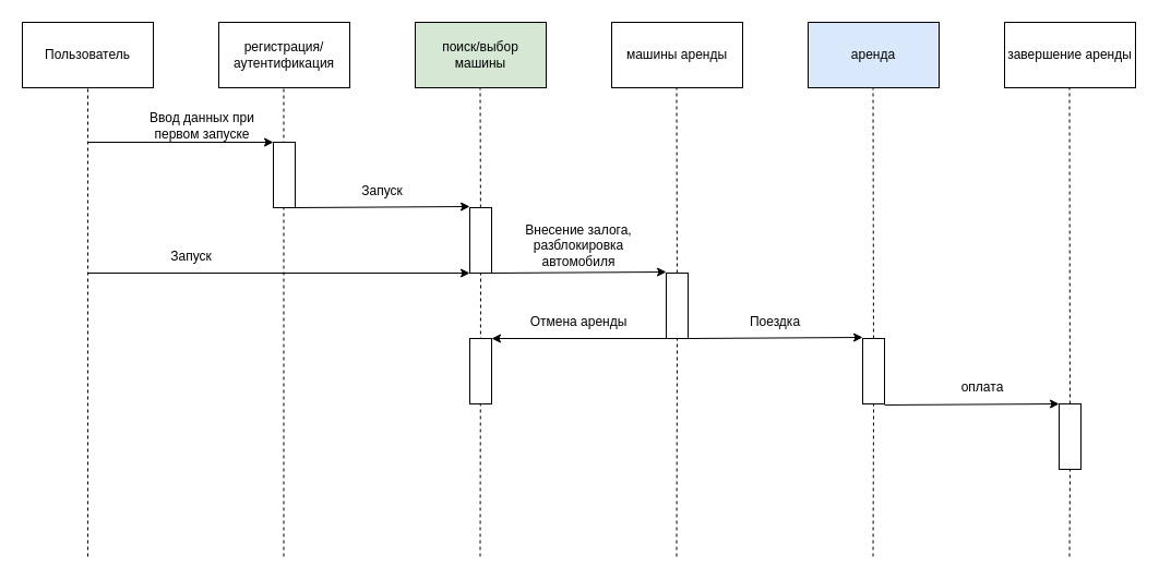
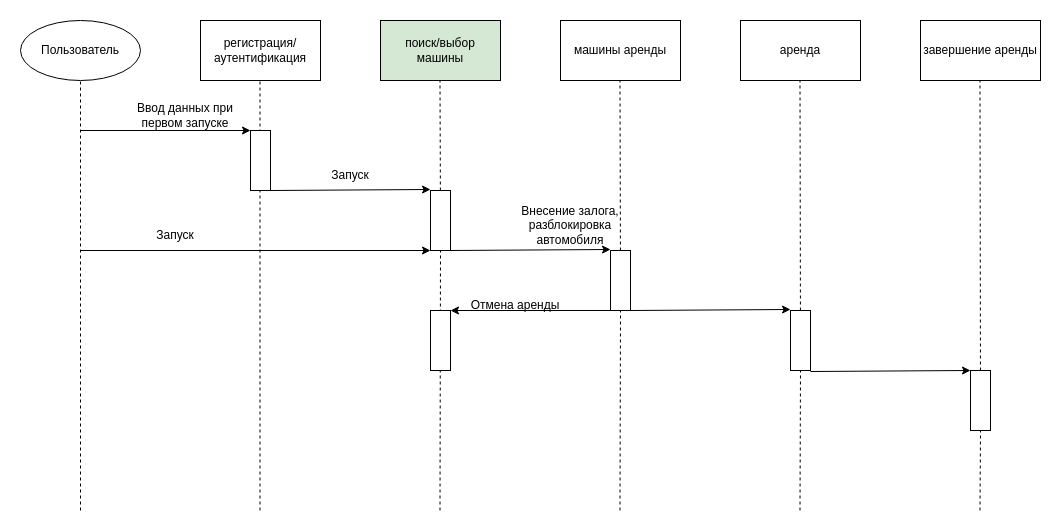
- <mxCell id="2" value="Пользователь" style="rounded=0;whiteSpace=wrap;html=1;" parent="1" vertex="1"><mxGeometry x="20" y="20" width="120" height="60" as="geometry" /></mxCell>
+ <mxCell id="2" value="Пользователь" style="ellipse;whiteSpace=wrap;html=1;" parent="1" vertex="1"><mxGeometry x="20" y="20" width="120" height="60" as="geometry" /></mxCell>
- <mxCell id="9" value="аренда" style="rounded=0;whiteSpace=wrap;html=1;fillColor=#dae8fc;" parent="1" vertex="1"><mxGeometry x="740" y="20" width="120" height="60" as="geometry" /></mxCell>
+ <mxCell id="9" value="аренда" style="rounded=0;whiteSpace=wrap;html=1;" parent="1" vertex="1"><mxGeometry x="740" y="20" width="120" height="60" as="geometry" /></mxCell>
- <mxCell id="26" value="Внесение залога, разблокировка автомобиля" style="text;html=1;align=center;verticalAlign=middle;whiteSpace=wrap;rounded=0;" parent="1" vertex="1"><mxGeometry x="470" y="210" width="120" height="30" as="geometry" /></mxCell>
+ <mxCell id="26" value="Внесение залога, разблокировка автомобиля" style="text;html=1;align=center;verticalAlign=middle;whiteSpace=wrap;rounded=0;" parent="1" vertex="1"><mxGeometry x="510" y="210" width="120" height="30" as="geometry" /></mxCell>
- <mxCell id="29" value="Отмена аренды" style="text;html=1;align=center;verticalAlign=middle;whiteSpace=wrap;rounded=0;" parent="1" vertex="1"><mxGeometry x="480" y="280" width="100" height="30" as="geometry" /></mxCell>
+ <mxCell id="29" value="Отмена аренды" style="text;html=1;align=center;verticalAlign=middle;whiteSpace=wrap;rounded=0;" parent="1" vertex="1"><mxGeometry x="465" y="290" width="100" height="30" as="geometry" /></mxCell>
- <mxCell id="33" value="Поездка" style="text;html=1;align=center;verticalAlign=middle;whiteSpace=wrap;rounded=0;" parent="1" vertex="1"><mxGeometry x="680" y="280" width="60" height="30" as="geometry" /></mxCell>
- <mxCell id="37" value="оплата" style="text;html=1;align=center;verticalAlign=middle;whiteSpace=wrap;rounded=0;" parent="1" vertex="1"><mxGeometry x="870" y="340" width="60" height="30" as="geometry" /></mxCell>
